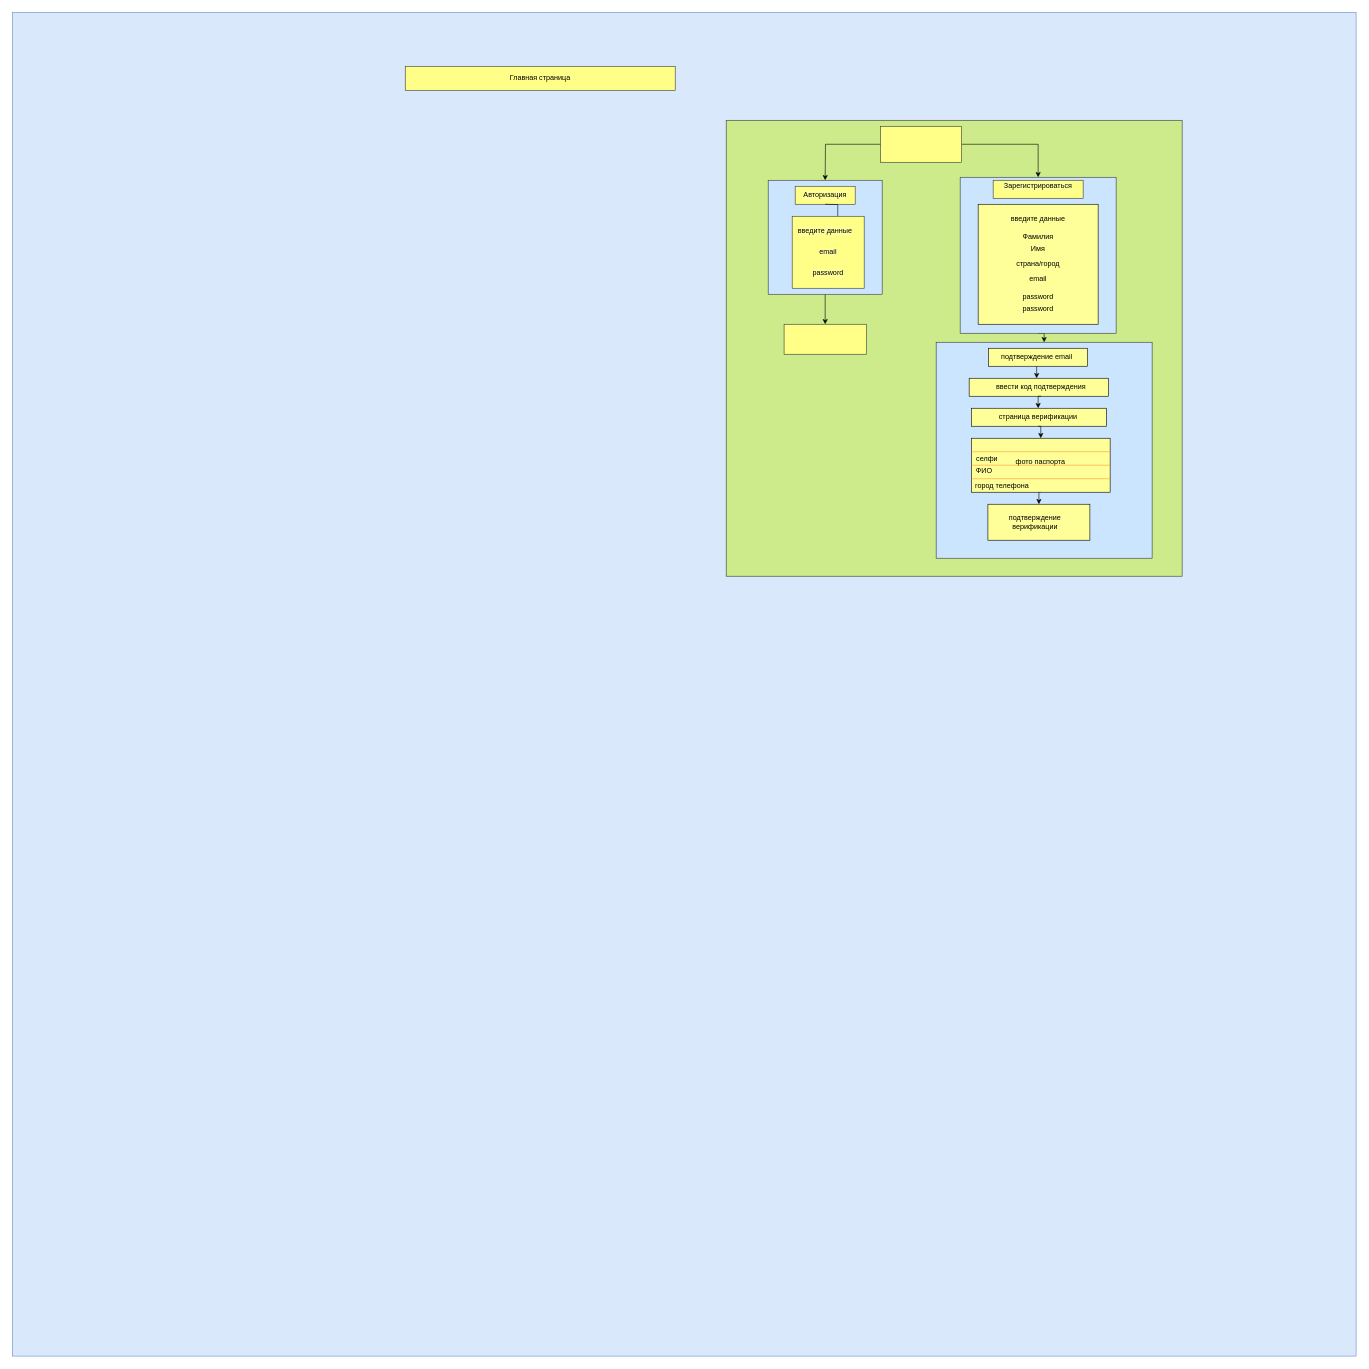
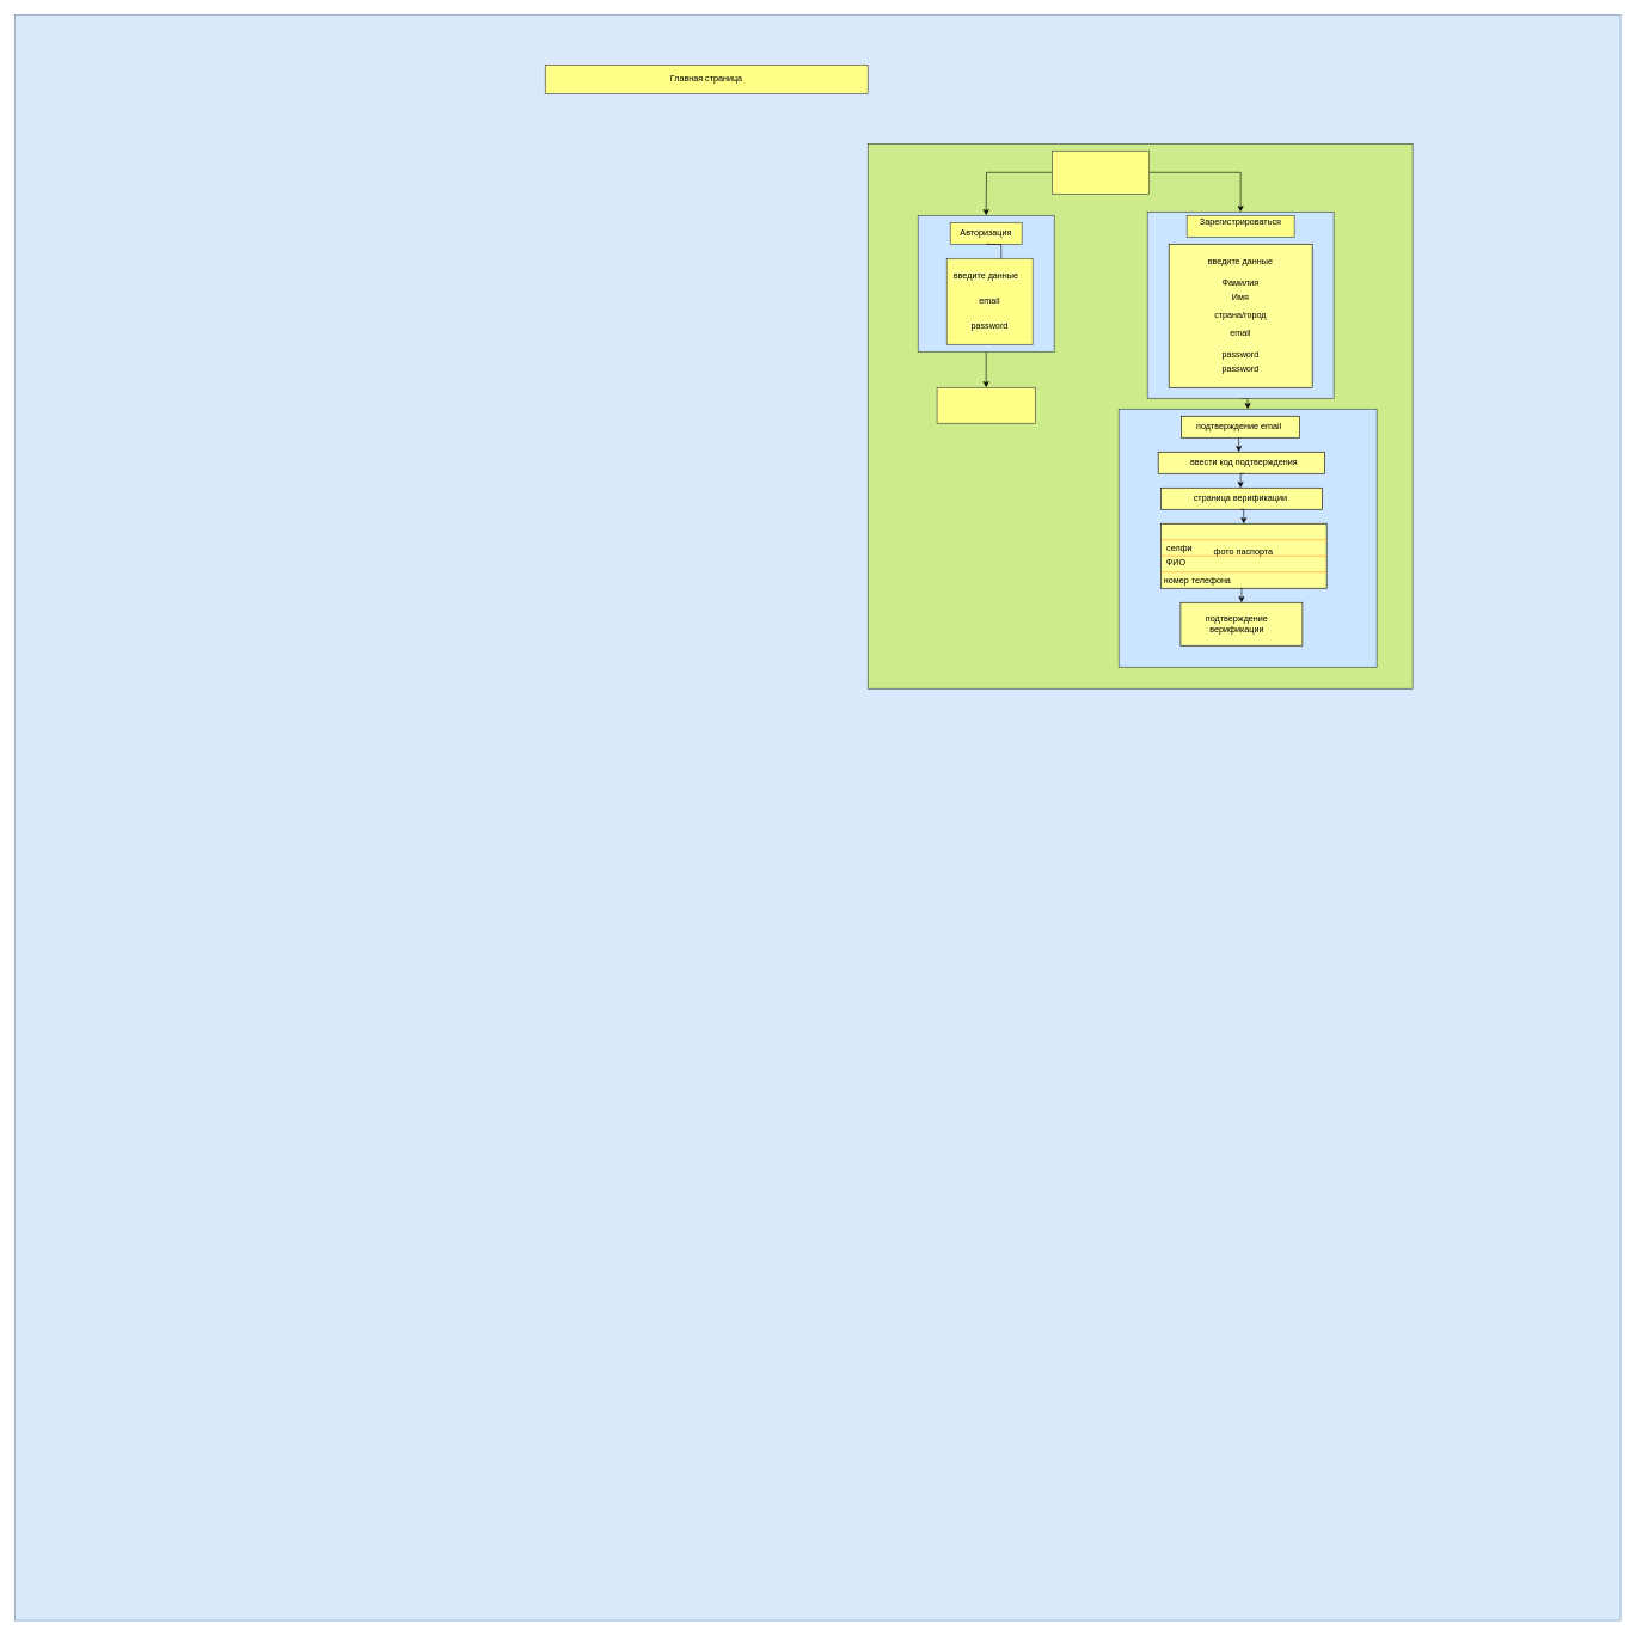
- <mxCell id="3" value="Главная&amp;nbsp;страница" style="text;html=1;align=center;verticalAlign=middle;whiteSpace=wrap;rounded=0;fillColor=#ffff88;strokeColor=#36393d;" vertex="1" parent="1"><mxGeometry x="675" y="110" width="450" height="40" as="geometry" /></mxCell>
+ <mxCell id="3" value="Главная&amp;nbsp;страница" style="text;html=1;align=center;verticalAlign=middle;whiteSpace=wrap;rounded=0;fillColor=#ffff88;strokeColor=#36393d;" vertex="1" parent="1"><mxGeometry x="760" y="90" width="450" height="40" as="geometry" /></mxCell>
- <mxCell id="48" value="город телефона" style="text;html=1;strokeColor=none;fillColor=none;align=center;verticalAlign=middle;whiteSpace=wrap;rounded=0;labelBackgroundColor=#FFFF99;" vertex="1" parent="1"><mxGeometry x="1610" y="800" width="120" height="20" as="geometry" /></mxCell>
+ <mxCell id="48" value="номер телефона" style="text;html=1;strokeColor=none;fillColor=none;align=center;verticalAlign=middle;whiteSpace=wrap;rounded=0;labelBackgroundColor=#FFFF99;" vertex="1" parent="1"><mxGeometry x="1610" y="800" width="120" height="20" as="geometry" /></mxCell>
